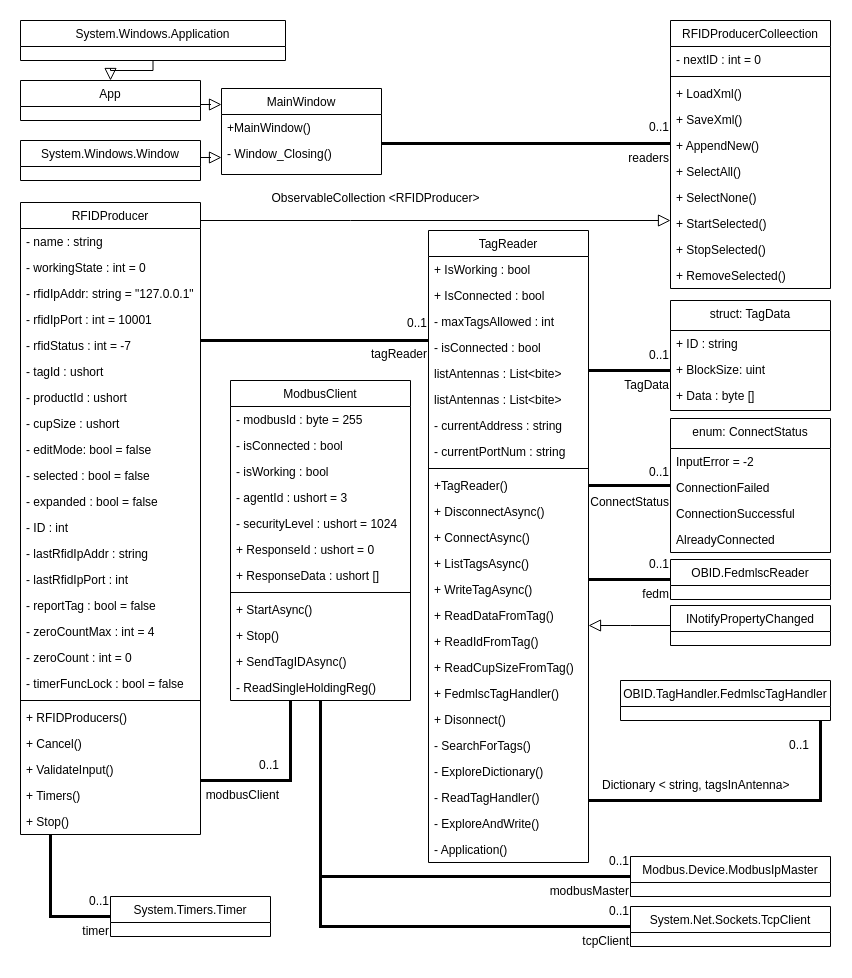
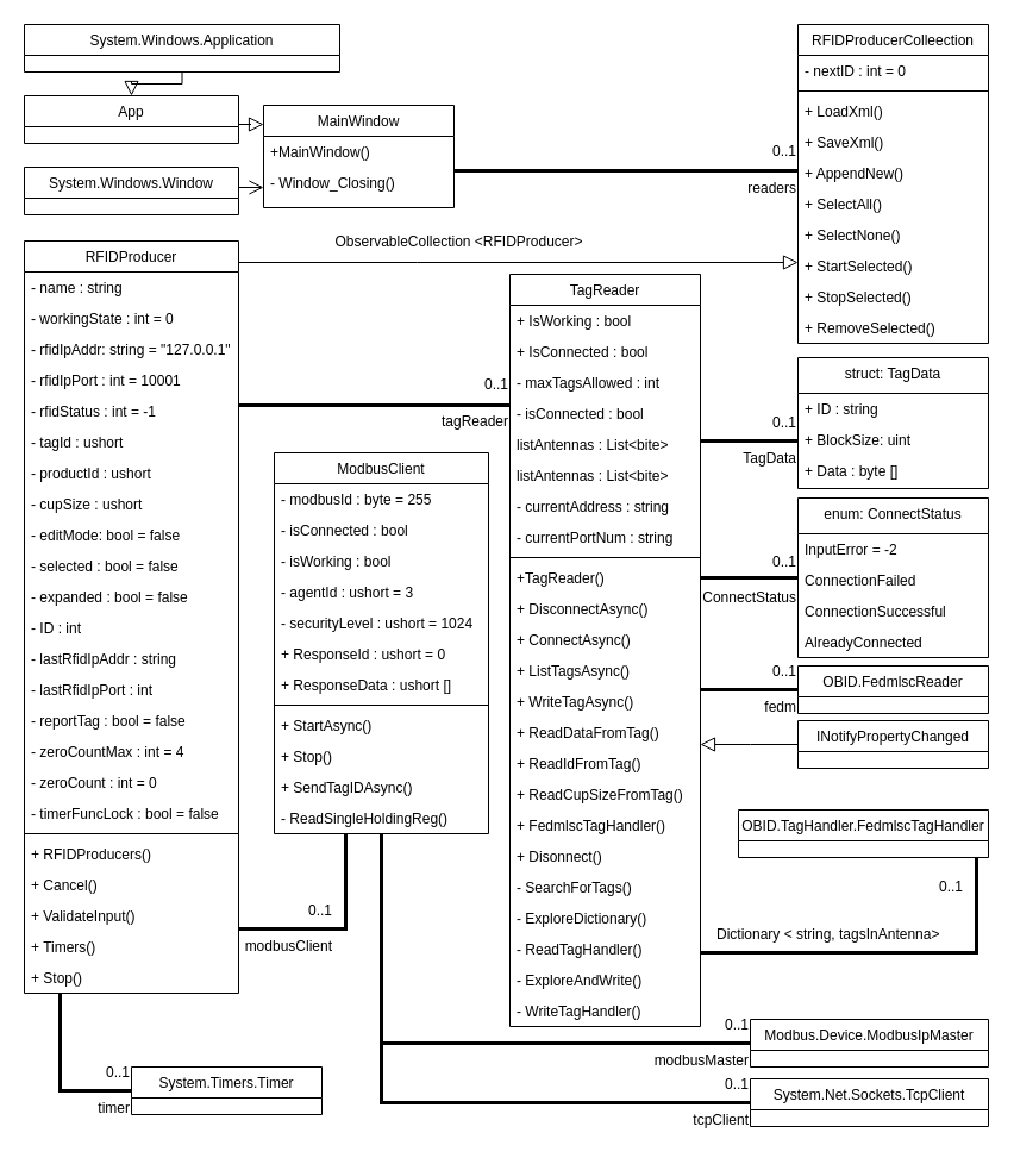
- <mxCell id="6" value="" style="endArrow=block;endSize=10;endFill=0;shadow=0;strokeWidth=1;rounded=0;edgeStyle=elbowEdgeStyle;elbow=vertical;" parent="1" source="5" target="8" edge="1"><mxGeometry width="160" relative="1" as="geometry"><mxPoint x="220" y="383" as="sourcePoint" /><mxPoint x="320" y="281" as="targetPoint" /></mxGeometry></mxCell>
+ <mxCell id="6" value="" style="endArrow=open;endSize=10;endFill=0;shadow=0;strokeWidth=1;rounded=0;edgeStyle=elbowEdgeStyle;elbow=vertical;" parent="1" source="5" target="8" edge="1"><mxGeometry width="160" relative="1" as="geometry"><mxPoint x="220" y="383" as="sourcePoint" /><mxPoint x="320" y="281" as="targetPoint" /></mxGeometry></mxCell>
- <mxCell id="55" value="ObservableCollection &amp;lt;RFIDProducer&amp;gt;" style="text;html=1;align=center;verticalAlign=middle;resizable=0;points=[];autosize=1;strokeColor=none;fillColor=none;" parent="1" vertex="1"><mxGeometry x="260" y="183" width="230" height="30" as="geometry" /></mxCell>
+ <mxCell id="55" value="ObservableCollection &amp;lt;RFIDProducer&amp;gt;" style="text;html=1;align=center;verticalAlign=middle;resizable=0;points=[];autosize=1;strokeColor=none;fillColor=none;" parent="1" vertex="1"><mxGeometry x="270" y="188" width="230" height="30" as="geometry" /></mxCell>
- <mxCell id="28" value="- rfidStatus : int = -7" style="text;align=left;verticalAlign=top;spacingLeft=4;spacingRight=4;overflow=hidden;rotatable=0;points=[[0,0.5],[1,0.5]];portConstraint=eastwest;rounded=0;shadow=0;html=0;" parent="23" vertex="1"><mxGeometry y="130" width="180" height="26" as="geometry" /></mxCell>
+ <mxCell id="28" value="- rfidStatus : int = -1" style="text;align=left;verticalAlign=top;spacingLeft=4;spacingRight=4;overflow=hidden;rotatable=0;points=[[0,0.5],[1,0.5]];portConstraint=eastwest;rounded=0;shadow=0;html=0;" parent="23" vertex="1"><mxGeometry y="130" width="180" height="26" as="geometry" /></mxCell>
- <mxCell id="84" value="- Application()" style="text;align=left;verticalAlign=top;spacingLeft=4;spacingRight=4;overflow=hidden;rotatable=0;points=[[0,0.5],[1,0.5]];portConstraint=eastwest;" parent="60" vertex="1"><mxGeometry y="606" width="160" height="26" as="geometry" /></mxCell>
+ <mxCell id="84" value="- WriteTagHandler()" style="text;align=left;verticalAlign=top;spacingLeft=4;spacingRight=4;overflow=hidden;rotatable=0;points=[[0,0.5],[1,0.5]];portConstraint=eastwest;" parent="60" vertex="1"><mxGeometry y="606" width="160" height="26" as="geometry" /></mxCell>
